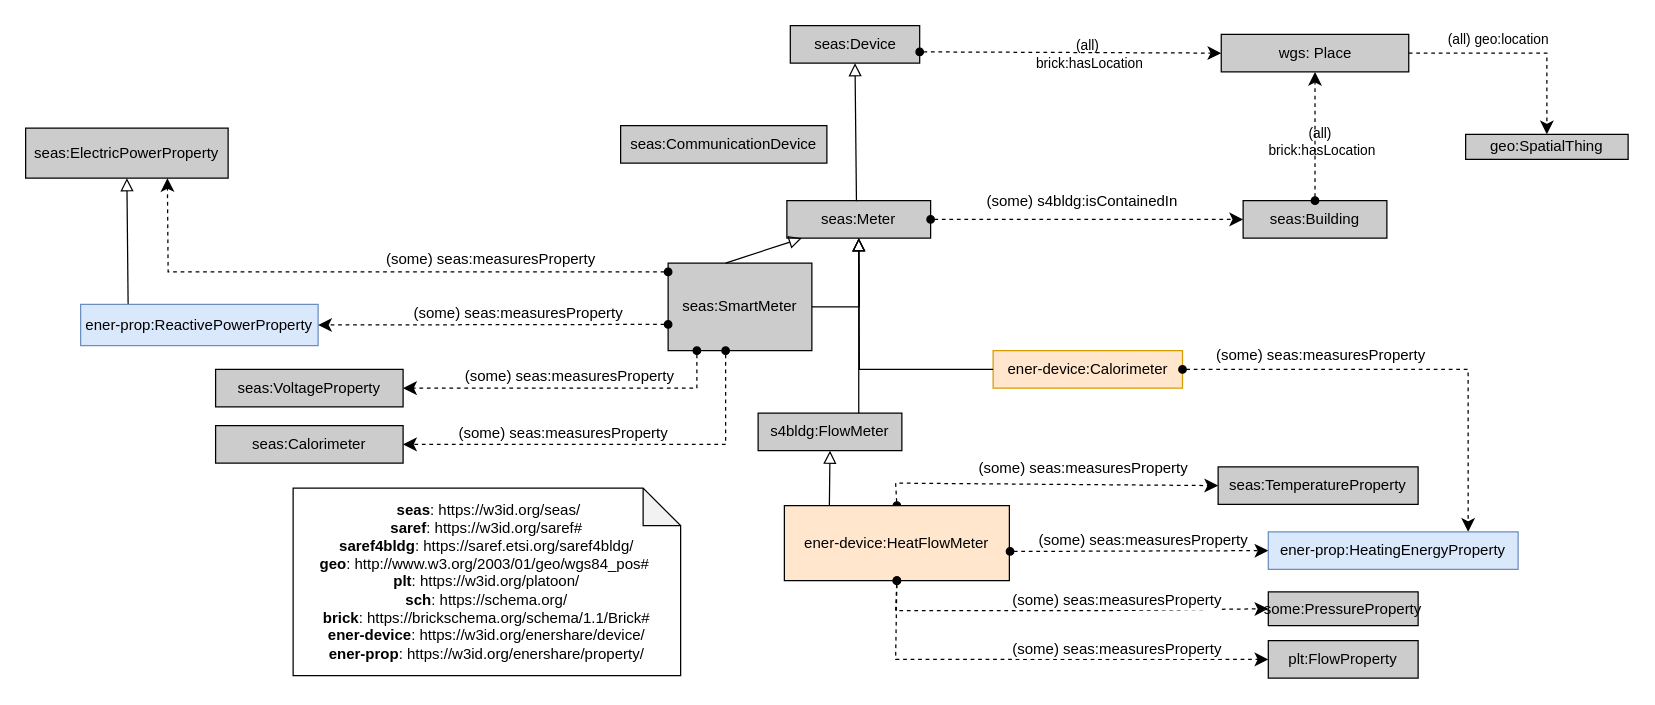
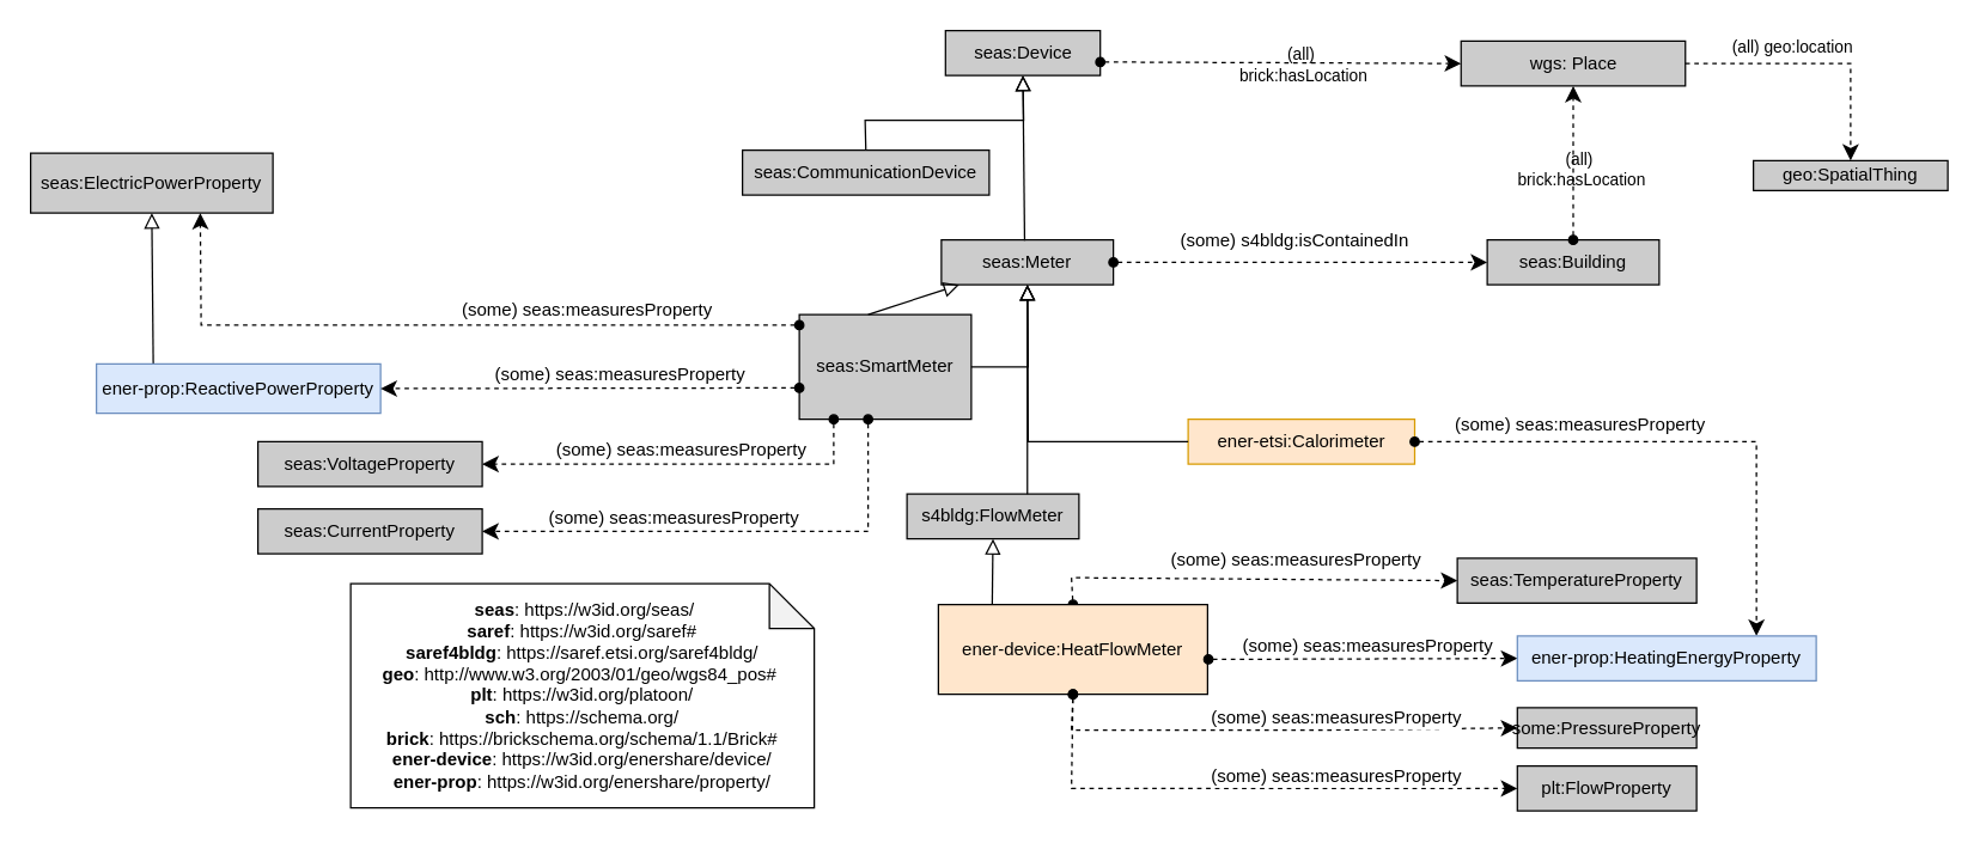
+ <mxCell id="9" value="" style="endArrow=block;html=1;fontColor=#000099;endFill=0;entryX=0.5;entryY=1;entryDx=0;entryDy=0;endSize=8;arcSize=0;rounded=0;exitX=0.5;exitY=0;exitDx=0;exitDy=0;labelBackgroundColor=none;" edge="1" parent="1" source="8" target="2"><mxGeometry width="50" height="50" relative="1" as="geometry"><mxPoint x="681" y="160" as="sourcePoint" /><mxPoint x="681" y="90" as="targetPoint" /><Array as="points"><mxPoint x="578" y="80" /><mxPoint x="684" y="80" /></Array></mxGeometry></mxCell>
- <mxCell id="34" value="ener-device:Calorimeter" style="rounded=0;whiteSpace=wrap;html=1;snapToPoint=1;points=[[0.1,0],[0.2,0],[0.3,0],[0.4,0],[0.5,0],[0.6,0],[0.7,0],[0.8,0],[0.9,0],[0,0.1],[0,0.3],[0,0.5],[0,0.7],[0,0.9],[0.1,1],[0.2,1],[0.3,1],[0.4,1],[0.5,1],[0.6,1],[0.7,1],[0.8,1],[0.9,1],[1,0.1],[1,0.3],[1,0.5],[1,0.7],[1,0.9]];labelBackgroundColor=none;fillColor=#ffe6cc;strokeColor=#d79b00;" vertex="1" parent="1"><mxGeometry x="794" y="280" width="151.5" height="30" as="geometry" /></mxCell>
+ <mxCell id="34" value="ener-etsi:Calorimeter" style="rounded=0;whiteSpace=wrap;html=1;snapToPoint=1;points=[[0.1,0],[0.2,0],[0.3,0],[0.4,0],[0.5,0],[0.6,0],[0.7,0],[0.8,0],[0.9,0],[0,0.1],[0,0.3],[0,0.5],[0,0.7],[0,0.9],[0.1,1],[0.2,1],[0.3,1],[0.4,1],[0.5,1],[0.6,1],[0.7,1],[0.8,1],[0.9,1],[1,0.1],[1,0.3],[1,0.5],[1,0.7],[1,0.9]];labelBackgroundColor=none;fillColor=#ffe6cc;strokeColor=#d79b00;" vertex="1" parent="1"><mxGeometry x="794" y="280" width="151.5" height="30" as="geometry" /></mxCell>
- <mxCell id="23" value="seas:Calorimeter" style="rounded=0;whiteSpace=wrap;html=1;snapToPoint=1;points=[[0.1,0],[0.2,0],[0.3,0],[0.4,0],[0.5,0],[0.6,0],[0.7,0],[0.8,0],[0.9,0],[0,0.1],[0,0.3],[0,0.5],[0,0.7],[0,0.9],[0.1,1],[0.2,1],[0.3,1],[0.4,1],[0.5,1],[0.6,1],[0.7,1],[0.8,1],[0.9,1],[1,0.1],[1,0.3],[1,0.5],[1,0.7],[1,0.9]];labelBackgroundColor=none;fillColor=#CCCCCC;" vertex="1" parent="1"><mxGeometry x="171.98" y="340" width="150" height="30" as="geometry" /></mxCell>
+ <mxCell id="23" value="seas:CurrentProperty" style="rounded=0;whiteSpace=wrap;html=1;snapToPoint=1;points=[[0.1,0],[0.2,0],[0.3,0],[0.4,0],[0.5,0],[0.6,0],[0.7,0],[0.8,0],[0.9,0],[0,0.1],[0,0.3],[0,0.5],[0,0.7],[0,0.9],[0.1,1],[0.2,1],[0.3,1],[0.4,1],[0.5,1],[0.6,1],[0.7,1],[0.8,1],[0.9,1],[1,0.1],[1,0.3],[1,0.5],[1,0.7],[1,0.9]];labelBackgroundColor=none;fillColor=#CCCCCC;" vertex="1" parent="1"><mxGeometry x="171.98" y="340" width="150" height="30" as="geometry" /></mxCell>
